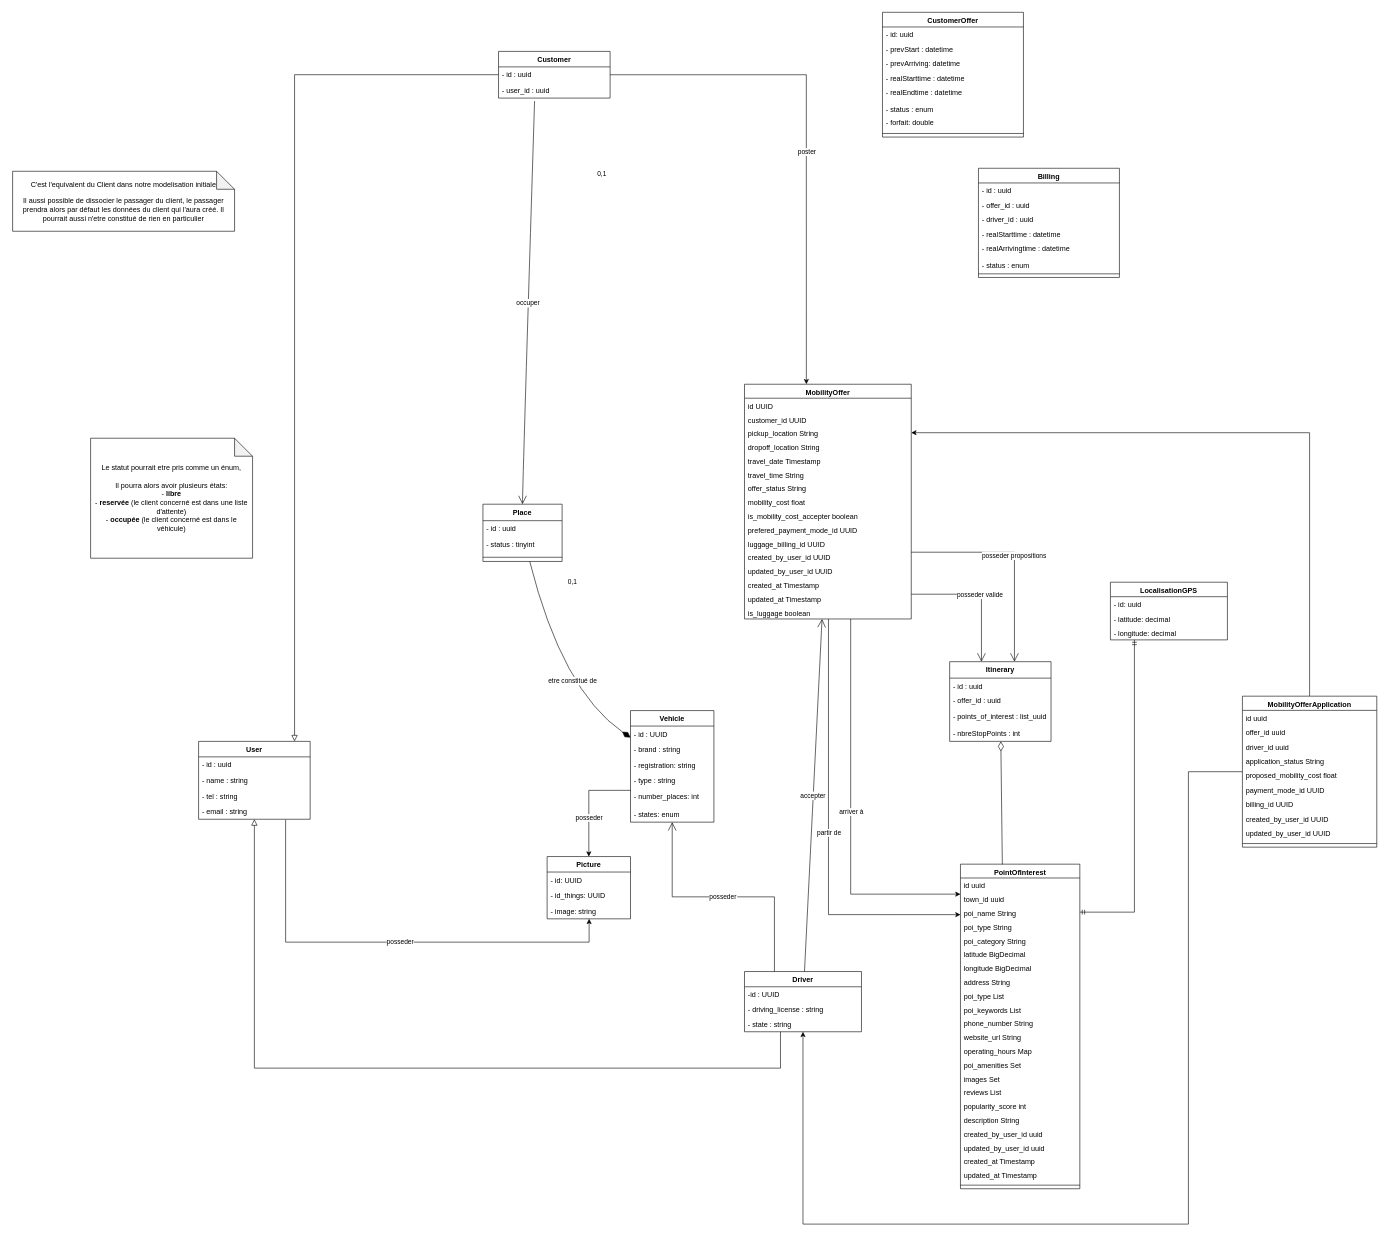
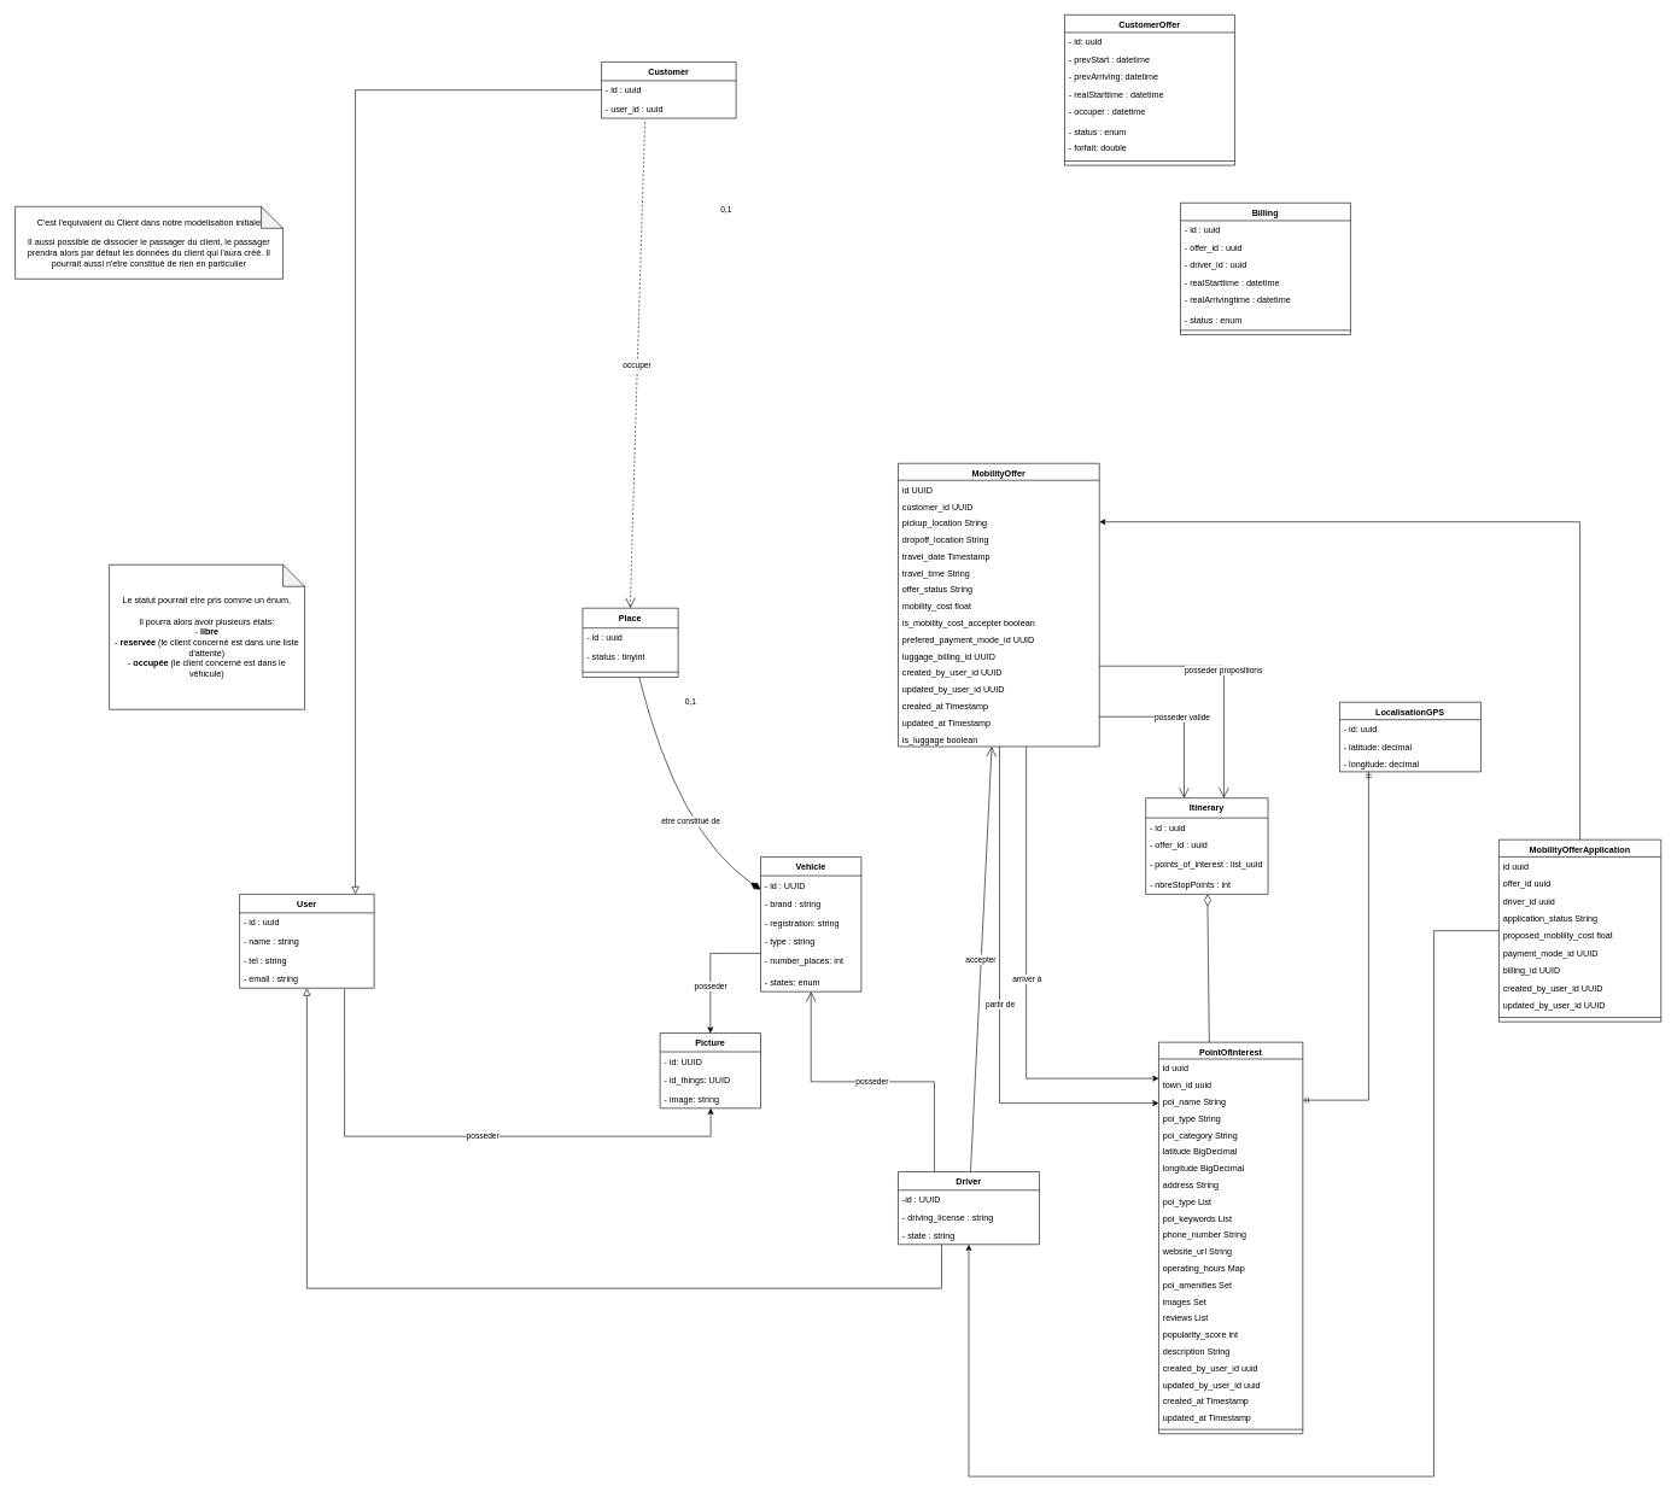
- <mxCell id="101" value="- realEndtime : datetime&#10;&#10;- status : enum&#10;" style="text;strokeColor=none;fillColor=none;align=left;verticalAlign=top;spacingLeft=4;spacingRight=4;overflow=hidden;rotatable=0;points=[[0,0.5],[1,0.5]];portConstraint=eastwest;" parent="96" vertex="1"><mxGeometry y="120.476" width="235" height="49.52" as="geometry" /></mxCell>
+ <mxCell id="101" value="- occuper : datetime&#10;&#10;- status : enum&#10;" style="text;strokeColor=none;fillColor=none;align=left;verticalAlign=top;spacingLeft=4;spacingRight=4;overflow=hidden;rotatable=0;points=[[0,0.5],[1,0.5]];portConstraint=eastwest;" parent="96" vertex="1"><mxGeometry y="120.476" width="235" height="49.52" as="geometry" /></mxCell>
- <mxCell id="26" value="occuper" style="curved=1;startArrow=none;endArrow=open;endSize=12;entryX=0.5;entryY=0;rounded=0;exitX=0.323;exitY=1.192;exitDx=0;exitDy=0;exitPerimeter=0;" parent="1" source="15" target="2" edge="1"><mxGeometry relative="1" as="geometry"><Array as="points"><mxPoint x="870" y="810" /></Array><mxPoint x="900" y="228" as="sourcePoint" /></mxGeometry></mxCell>
+ <mxCell id="26" value="occuper" style="curved=1;startArrow=none;endArrow=open;endSize=12;entryX=0.5;entryY=0;rounded=0;exitX=0.323;exitY=1.192;exitDx=0;exitDy=0;exitPerimeter=0;dashed=1;" parent="1" source="15" target="2" edge="1"><mxGeometry relative="1" as="geometry"><Array as="points"><mxPoint x="870" y="810" /></Array><mxPoint x="900" y="228" as="sourcePoint" /></mxGeometry></mxCell>
- <mxCell id="49" value="" style="endArrow=classic;html=1;rounded=0;entryX=0.371;entryY=0;entryDx=0;entryDy=0;entryPerimeter=0;edgeStyle=orthogonalEdgeStyle;" parent="1" source="13" target="79" edge="1"><mxGeometry relative="1" as="geometry"><mxPoint x="1090" y="-30.002" as="sourcePoint" /><mxPoint x="1338" y="567" as="targetPoint" /></mxGeometry></mxCell>
- <mxCell id="50" value="poster" style="edgeLabel;resizable=0;html=1;;align=center;verticalAlign=middle;" parent="49" connectable="0" vertex="1"><mxGeometry relative="1" as="geometry"><mxPoint y="34" as="offset" /></mxGeometry></mxCell>
- <mxCell id="51" value="Le statut pourrait etre pris comme un énum,&lt;br&gt;&lt;br&gt;Il pourra alors avoir plusieurs états:&lt;br&gt;- &lt;b&gt;libre&lt;/b&gt;&lt;div&gt;- &lt;b&gt;reservée&amp;nbsp;&lt;/b&gt;(le client concerné est dans une liste d'attente)&lt;/div&gt;&lt;div&gt;- &lt;b&gt;occupée&amp;nbsp;&lt;/b&gt;(le client concerné est dans le véhicule)&lt;/div&gt;" style="shape=note;whiteSpace=wrap;html=1;backgroundOutline=1;darkOpacity=0.05;" parent="1" vertex="1"><mxGeometry x="150" y="730" width="270" height="200" as="geometry" /></mxCell>
+ <mxCell id="51" value="Le statut pourrait etre pris comme un énum,&lt;br&gt;&lt;br&gt;Il pourra alors avoir plusieurs états:&lt;br&gt;- &lt;b&gt;libre&lt;/b&gt;&lt;div&gt;- &lt;b&gt;reservée&amp;nbsp;&lt;/b&gt;(le client concerné est dans une liste d'attente)&lt;/div&gt;&lt;div&gt;- &lt;b&gt;occupée&amp;nbsp;&lt;/b&gt;(le client concerné est dans le véhicule)&lt;/div&gt;" style="shape=note;whiteSpace=wrap;html=1;backgroundOutline=1;darkOpacity=0.05;" parent="1" vertex="1"><mxGeometry x="150" y="780" width="270" height="200" as="geometry" /></mxCell>
